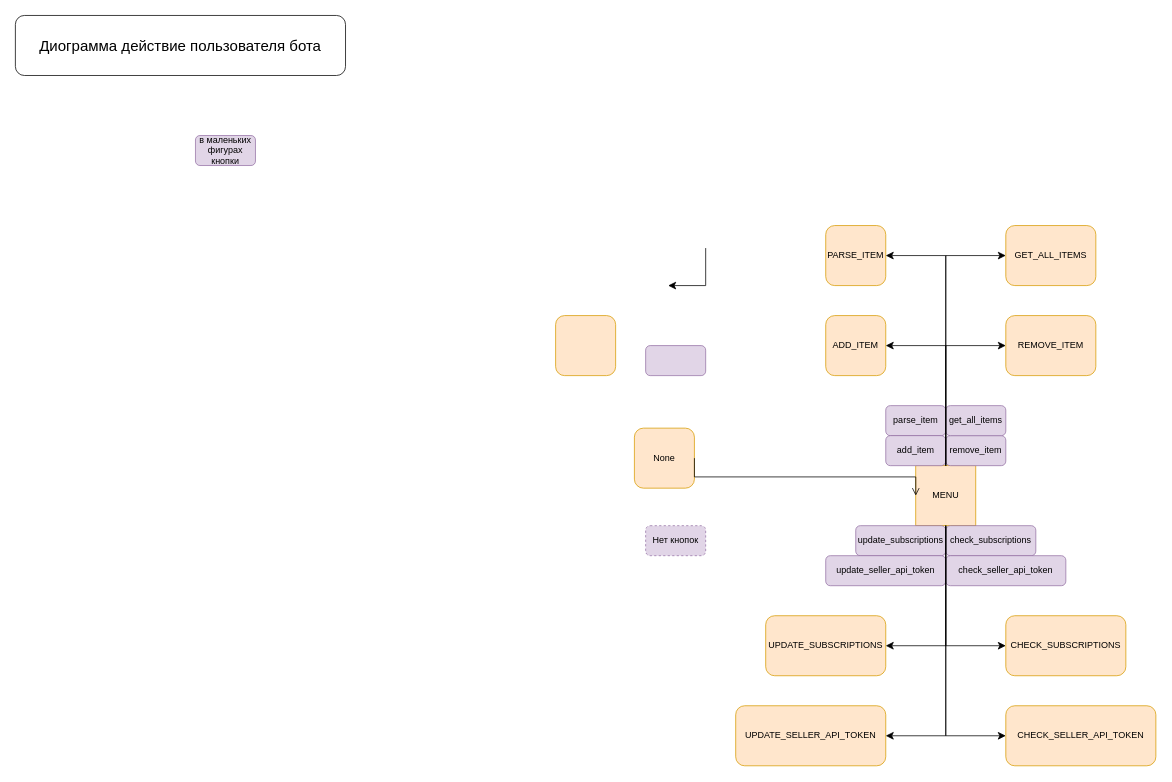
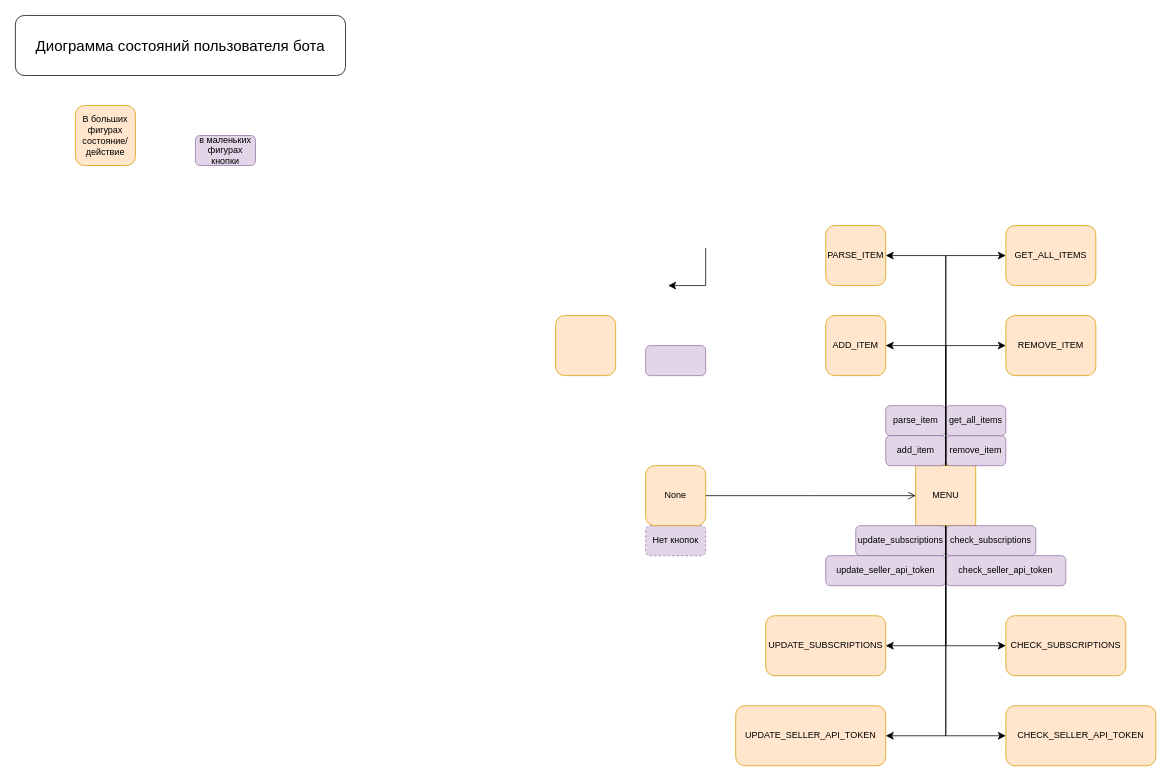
- <mxCell id="2" value="&lt;font style=&quot;font-size: 20px;&quot;&gt;Диограмма&amp;nbsp;действие пользователя бота&lt;/font&gt;" style="rounded=1;whiteSpace=wrap;html=1;" parent="1" vertex="1"><mxGeometry x="20" width="440" height="80" as="geometry" y="20" /></mxCell>
+ <mxCell id="2" value="&lt;font style=&quot;font-size: 20px;&quot;&gt;Диограмма&amp;nbsp;состояний пользователя бота&lt;/font&gt;" style="rounded=1;whiteSpace=wrap;html=1;" parent="1" vertex="1"><mxGeometry x="20" width="440" height="80" as="geometry" y="20" /></mxCell>
+ <mxCell id="6" value="В больших фигурах состояние/действие" style="rounded=1;whiteSpace=wrap;html=1;movable=1;resizable=1;rotatable=1;deletable=1;editable=1;locked=0;connectable=1;fillColor=#ffe6cc;strokeColor=#d79b00;" parent="1" vertex="1"><mxGeometry x="100" y="140" width="80" height="80" as="geometry" /></mxCell>
- <mxCell id="16" value="None" style="rounded=1;whiteSpace=wrap;html=1;movable=1;resizable=1;rotatable=1;deletable=1;editable=1;locked=0;connectable=1;fillColor=#ffe6cc;strokeColor=#d79b00;" parent="1" vertex="1"><mxGeometry x="845" y="570" width="80" height="80" as="geometry" /></mxCell>
+ <mxCell id="16" value="None" style="rounded=1;whiteSpace=wrap;html=1;movable=1;resizable=1;rotatable=1;deletable=1;editable=1;locked=0;connectable=1;fillColor=#ffe6cc;strokeColor=#d79b00;" parent="1" vertex="1"><mxGeometry x="860" y="620" width="80" height="80" as="geometry" /></mxCell>
